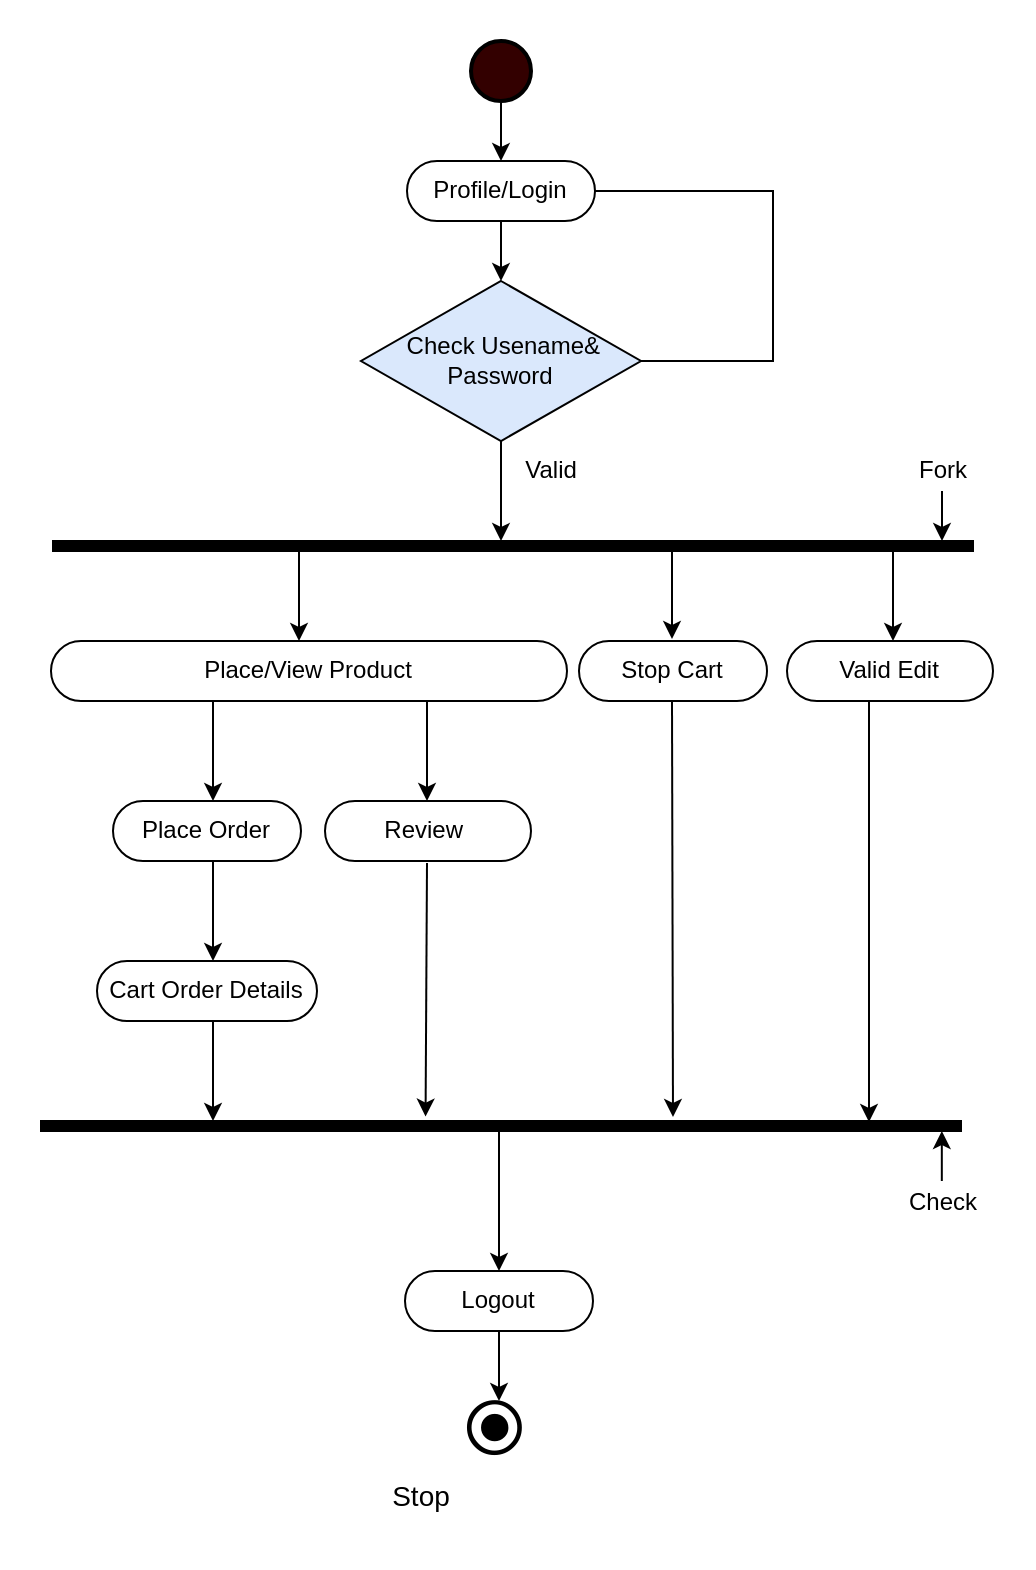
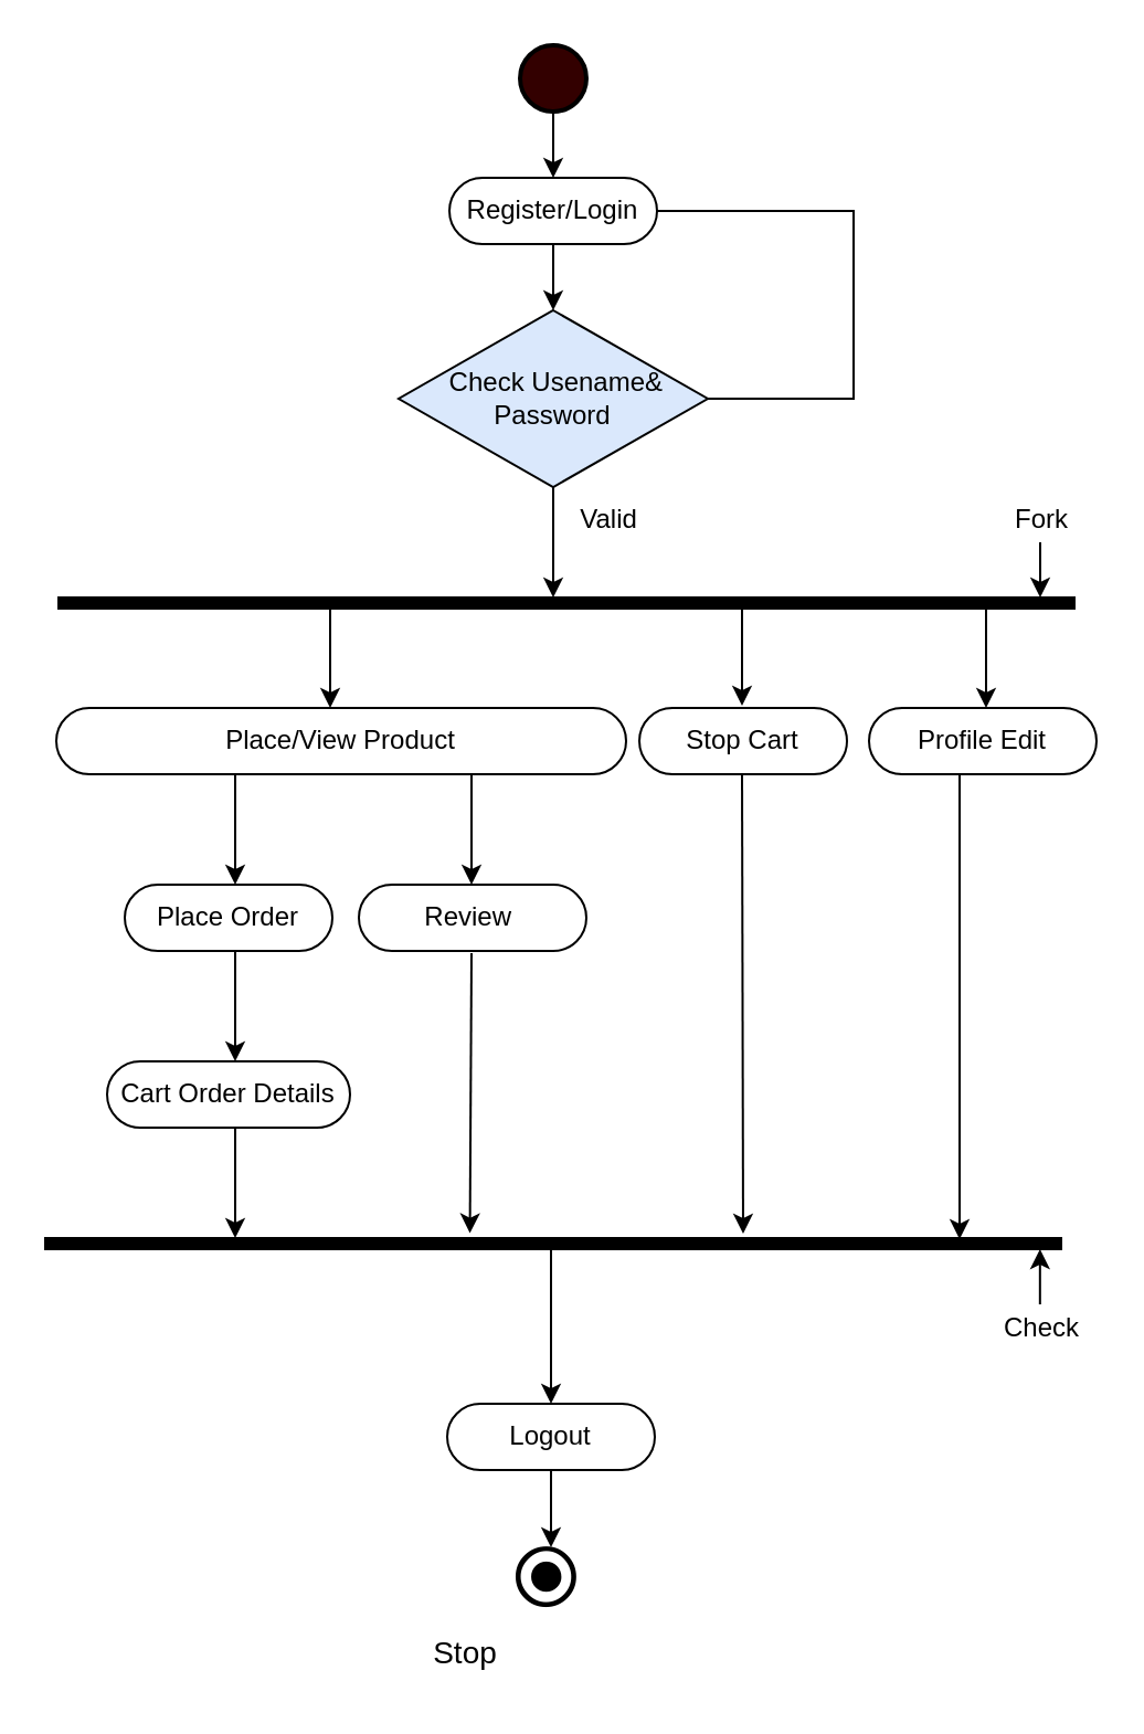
- <mxCell id="4" value="Profile/Login" style="html=1;dashed=0;whiteSpace=wrap;shape=mxgraph.dfd.start" parent="1" vertex="1"><mxGeometry x="203" y="80" width="94" height="30" as="geometry" /></mxCell>
+ <mxCell id="4" value="Register/Login" style="html=1;dashed=0;whiteSpace=wrap;shape=mxgraph.dfd.start" parent="1" vertex="1"><mxGeometry x="203" y="80" width="94" height="30" as="geometry" /></mxCell>
- <mxCell id="14" value="Valid Edit" style="html=1;dashed=0;whiteSpace=wrap;shape=mxgraph.dfd.start" parent="1" vertex="1"><mxGeometry x="393" y="320" width="103" height="30" as="geometry" /></mxCell>
+ <mxCell id="14" value="Profile Edit" style="html=1;dashed=0;whiteSpace=wrap;shape=mxgraph.dfd.start" parent="1" vertex="1"><mxGeometry x="393" y="320" width="103" height="30" as="geometry" /></mxCell>
